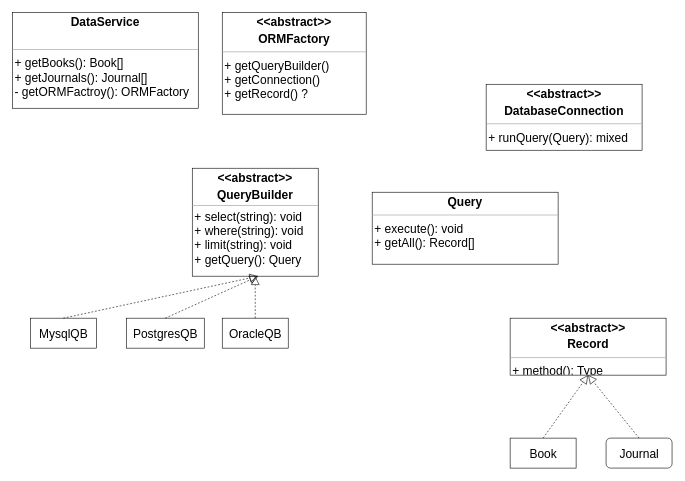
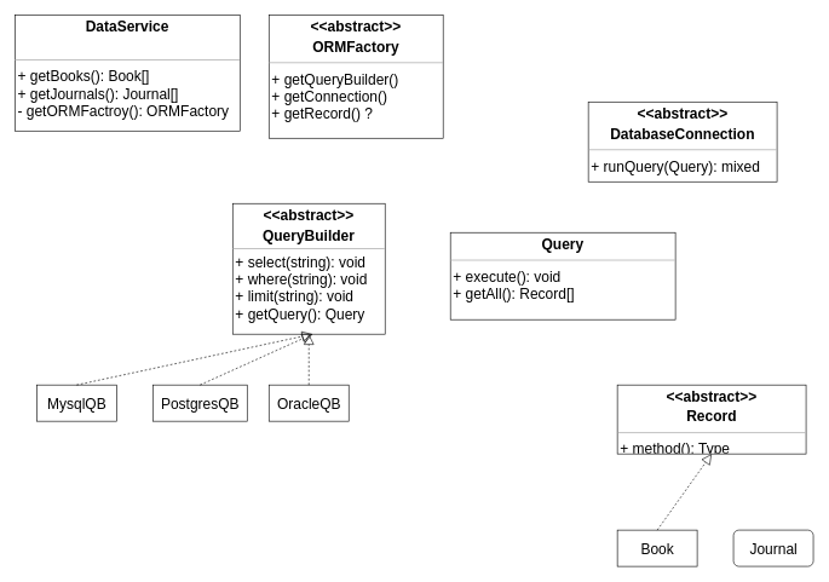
- <mxCell id="9" value="" style="endArrow=block;dashed=1;endFill=0;endSize=12;html=1;exitX=0.5;exitY=0;exitDx=0;exitDy=0;entryX=0.5;entryY=1;entryDx=0;entryDy=0;" edge="1" parent="1" source="3" target="6"><mxGeometry width="160" relative="1" as="geometry"><mxPoint x="610" y="450" as="sourcePoint" /><mxPoint x="770" y="450" as="targetPoint" /></mxGeometry></mxCell>
